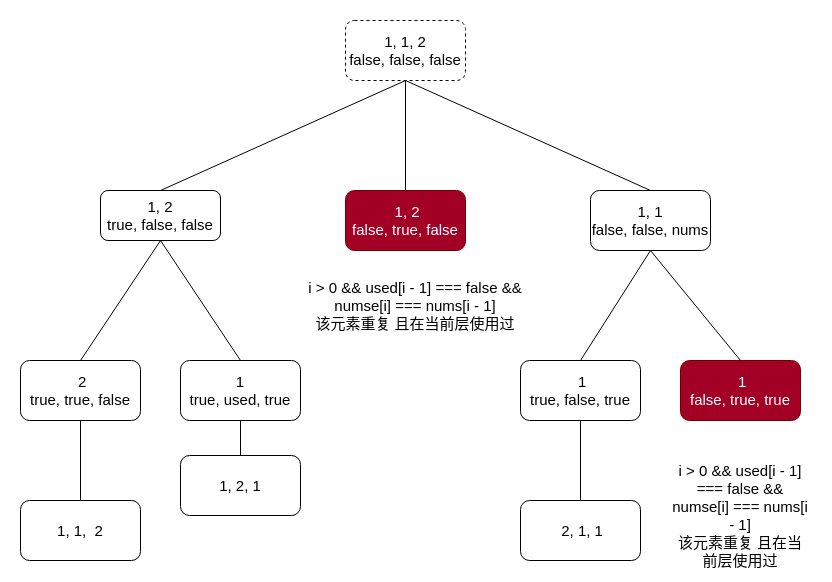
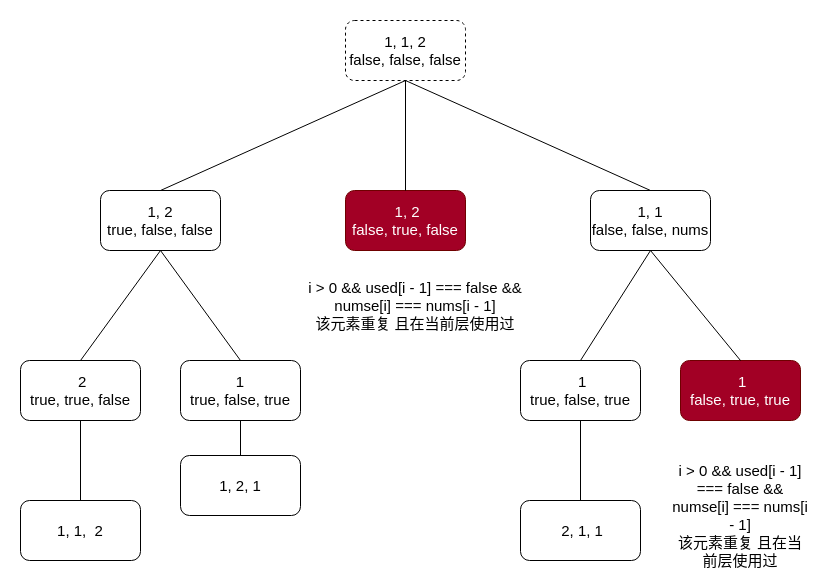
- <mxCell id="3" value="&lt;font style=&quot;font-size: 15px;&quot;&gt;1, 2&lt;br&gt;true, false, false&lt;br&gt;&lt;/font&gt;" style="rounded=1;whiteSpace=wrap;html=1;" vertex="1" parent="1"><mxGeometry x="100" y="190" width="120" height="50" as="geometry" /></mxCell>
+ <mxCell id="3" value="&lt;font style=&quot;font-size: 15px;&quot;&gt;1, 2&lt;br&gt;true, false, false&lt;br&gt;&lt;/font&gt;" style="rounded=1;whiteSpace=wrap;html=1;" vertex="1" parent="1"><mxGeometry x="100" y="190" width="120" height="60" as="geometry" /></mxCell>
- <mxCell id="7" value="&lt;font style=&quot;font-size: 15px;&quot;&gt;1&lt;br&gt;true, used, true&lt;br&gt;&lt;/font&gt;" style="rounded=1;whiteSpace=wrap;html=1;" vertex="1" parent="1"><mxGeometry x="180" y="360" width="120" height="60" as="geometry" /></mxCell>
+ <mxCell id="7" value="&lt;font style=&quot;font-size: 15px;&quot;&gt;1&lt;br&gt;true, false, true&lt;br&gt;&lt;/font&gt;" style="rounded=1;whiteSpace=wrap;html=1;" vertex="1" parent="1"><mxGeometry x="180" y="360" width="120" height="60" as="geometry" /></mxCell>
